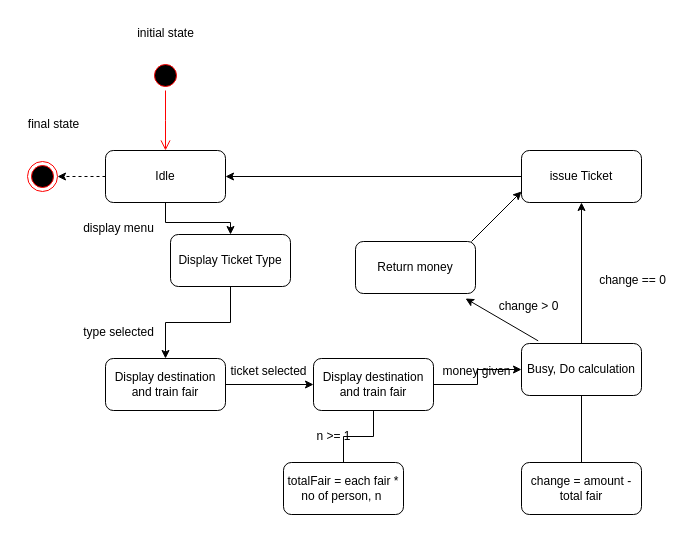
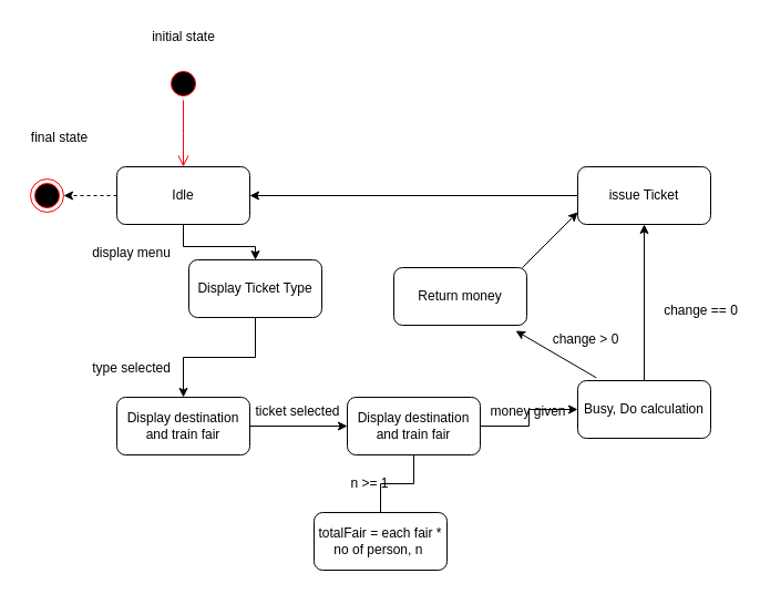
- <mxCell id="21" value="" style="edgeStyle=orthogonalEdgeStyle;rounded=0;orthogonalLoop=1;jettySize=auto;html=1;endArrow=none;endFill=0;" edge="1" parent="1" source="22" target="26"><mxGeometry relative="1" as="geometry" /></mxCell>
- <mxCell id="26" value="change = amount - total fair" style="rounded=1;whiteSpace=wrap;html=1;fillColor=none;" vertex="1" parent="1"><mxGeometry x="521" y="462" width="120" height="52" as="geometry" /></mxCell>
